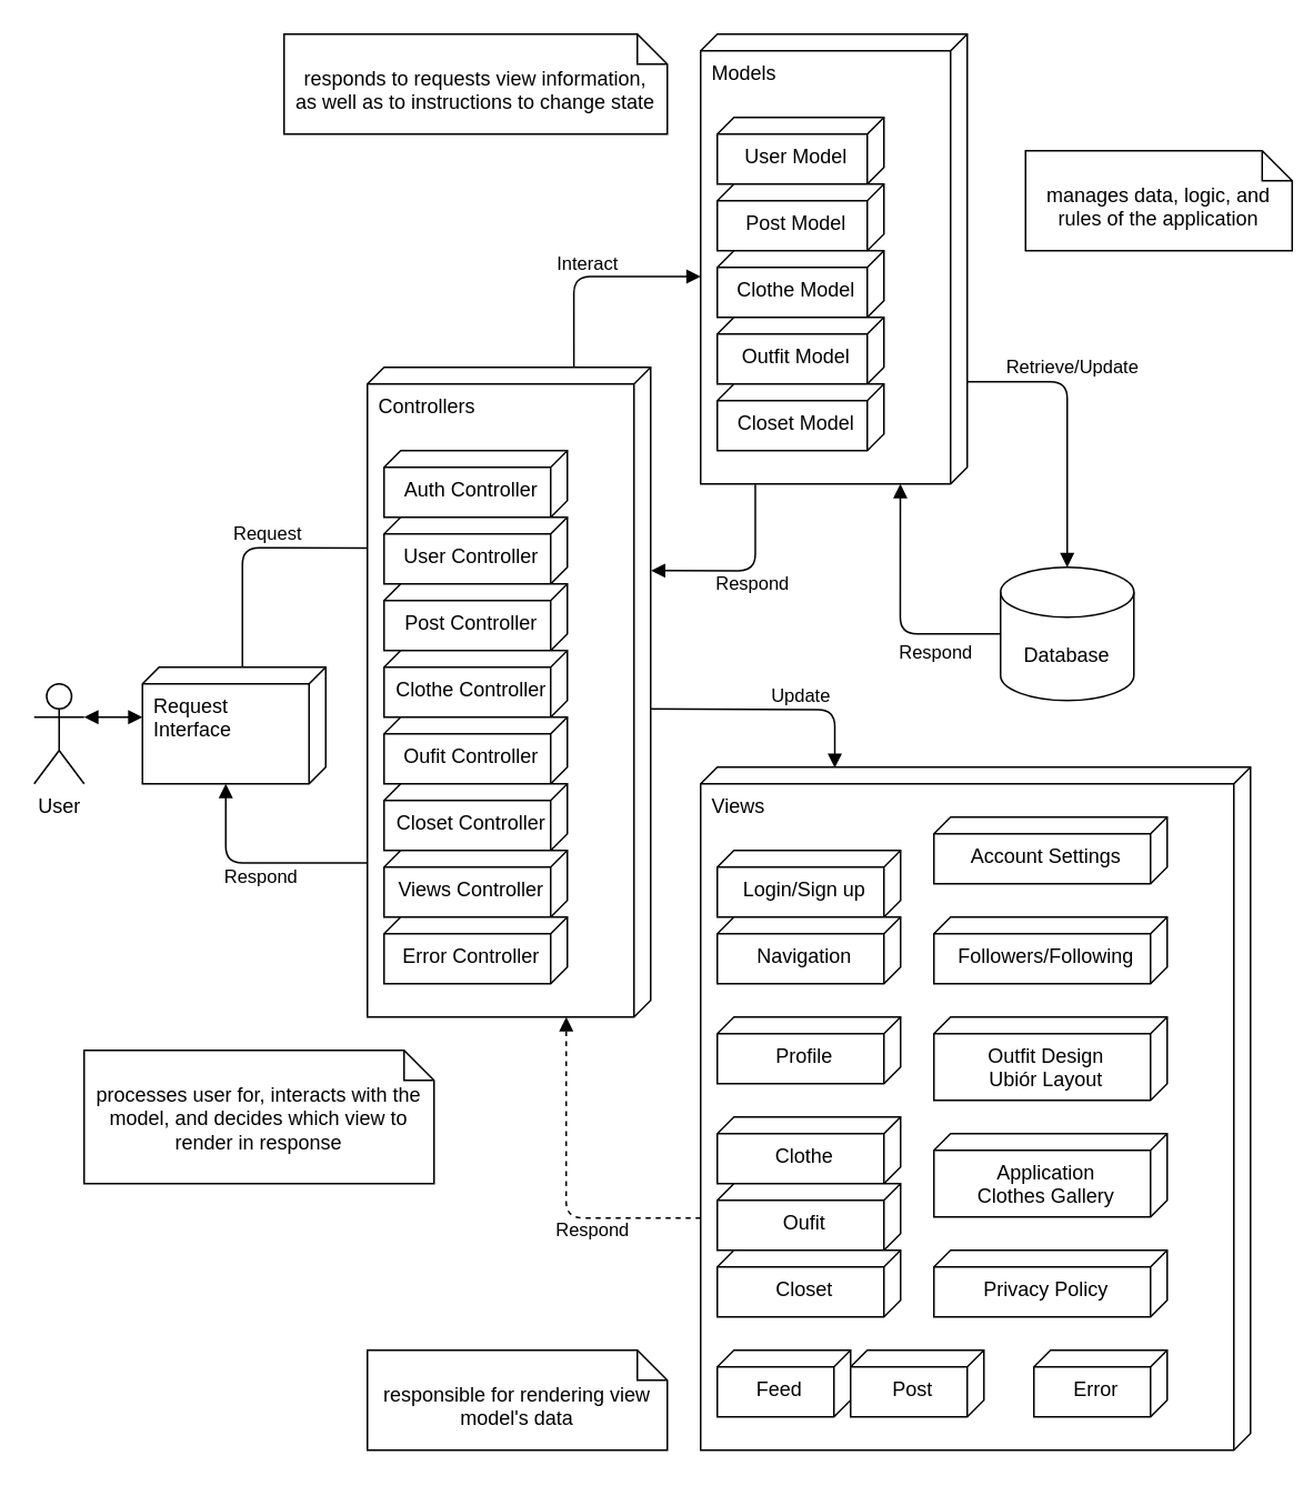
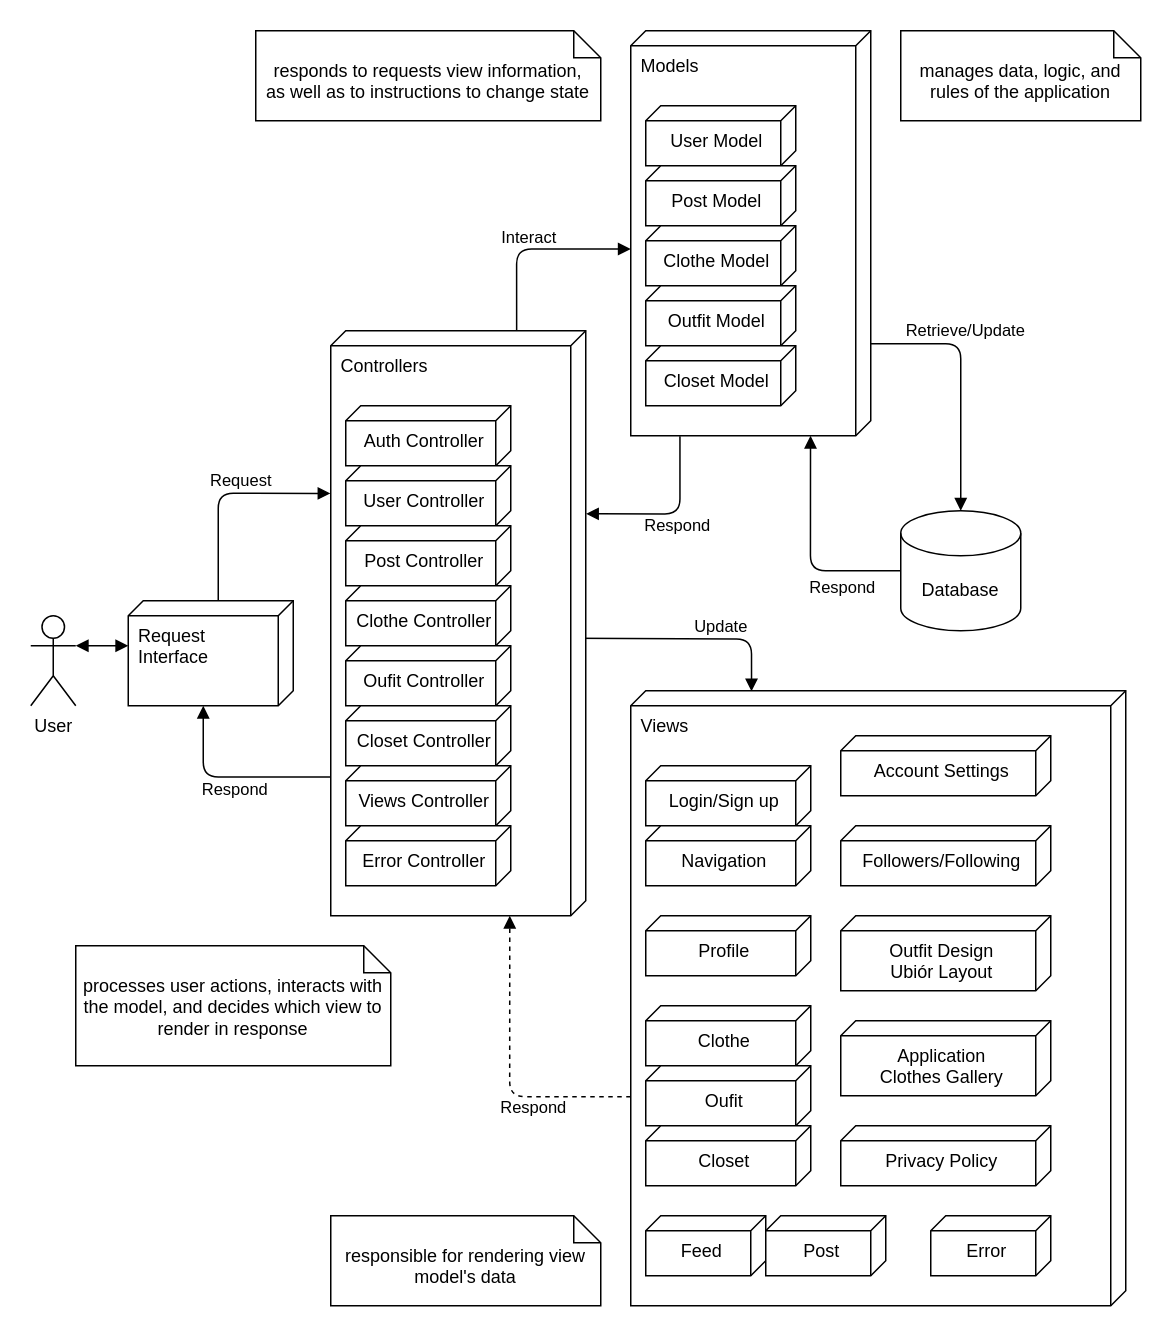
- <mxCell id="22" value="manages data, logic, and rules of the application" style="shape=note2;boundedLbl=1;whiteSpace=wrap;html=1;size=18;verticalAlign=top;align=center;spacingTop=-5;" parent="1" vertex="1"><mxGeometry x="615" y="90" width="160" height="60" as="geometry" /></mxCell>
+ <mxCell id="22" value="manages data, logic, and rules of the application" style="shape=note2;boundedLbl=1;whiteSpace=wrap;html=1;size=18;verticalAlign=top;align=center;spacingTop=-5;" parent="1" vertex="1"><mxGeometry x="600" y="20" width="160" height="60" as="geometry" /></mxCell>
- <mxCell id="17" style="edgeStyle=orthogonalEdgeStyle;rounded=1;orthogonalLoop=1;jettySize=auto;html=1;exitX=0;exitY=0;exitDx=0;exitDy=50;curved=0;endArrow=none;endFill=1;exitPerimeter=0;entryX=0.278;entryY=1.001;entryDx=0;entryDy=0;entryPerimeter=0;" parent="1" source="55" target="31" edge="1"><mxGeometry relative="1" as="geometry"><mxPoint x="140" y="390" as="sourcePoint" /><mxPoint x="200" y="340" as="targetPoint" /></mxGeometry></mxCell>
+ <mxCell id="17" style="edgeStyle=orthogonalEdgeStyle;rounded=1;orthogonalLoop=1;jettySize=auto;html=1;exitX=0;exitY=0;exitDx=0;exitDy=50;curved=0;endArrow=block;endFill=1;exitPerimeter=0;entryX=0.278;entryY=1.001;entryDx=0;entryDy=0;entryPerimeter=0;" parent="1" source="55" target="31" edge="1"><mxGeometry relative="1" as="geometry"><mxPoint x="140" y="390" as="sourcePoint" /><mxPoint x="200" y="340" as="targetPoint" /></mxGeometry></mxCell>
- <mxCell id="21" value="processes user for, interacts with the model, and decides which view to render in response" style="shape=note2;boundedLbl=1;whiteSpace=wrap;html=1;size=18;verticalAlign=top;align=center;spacingTop=-5;" parent="1" vertex="1"><mxGeometry x="50" y="630" width="210" height="80" as="geometry" /></mxCell>
+ <mxCell id="21" value="processes user actions, interacts with the model, and decides which view to render in response" style="shape=note2;boundedLbl=1;whiteSpace=wrap;html=1;size=18;verticalAlign=top;align=center;spacingTop=-5;" parent="1" vertex="1"><mxGeometry x="50" y="630" width="210" height="80" as="geometry" /></mxCell>
